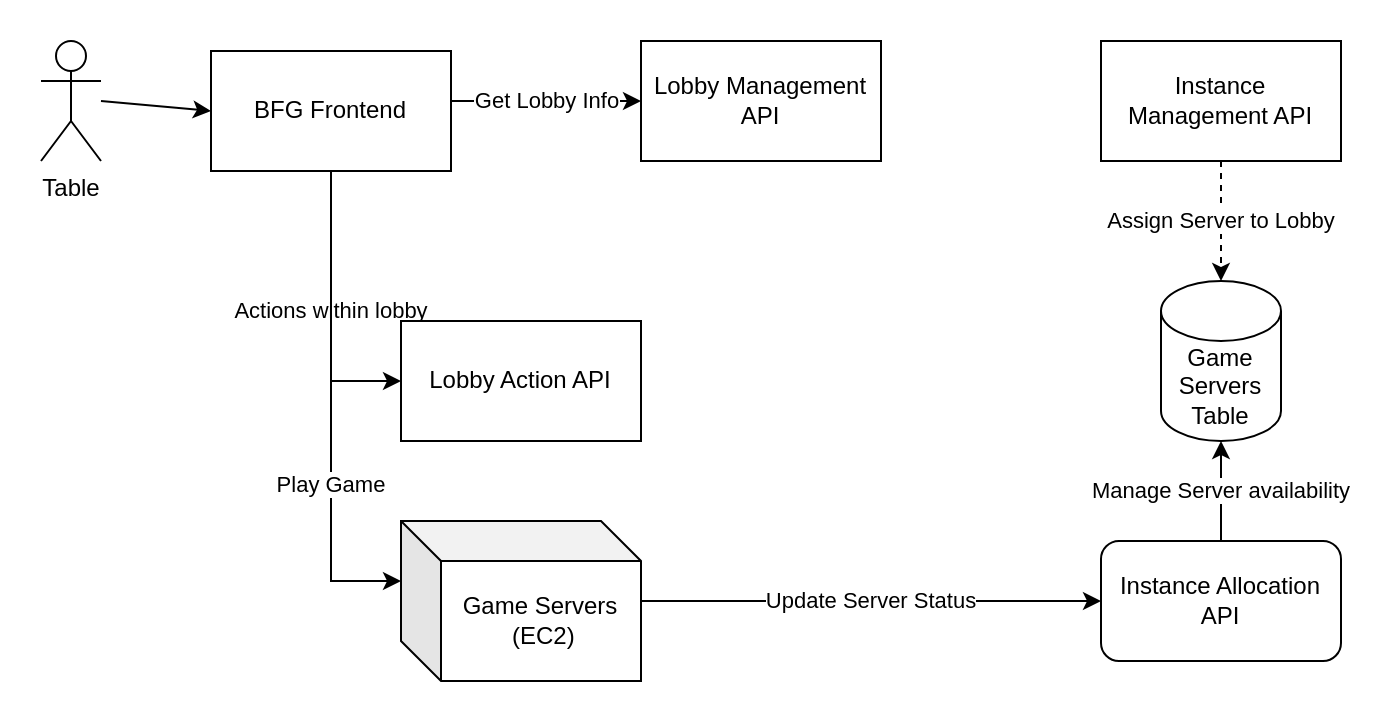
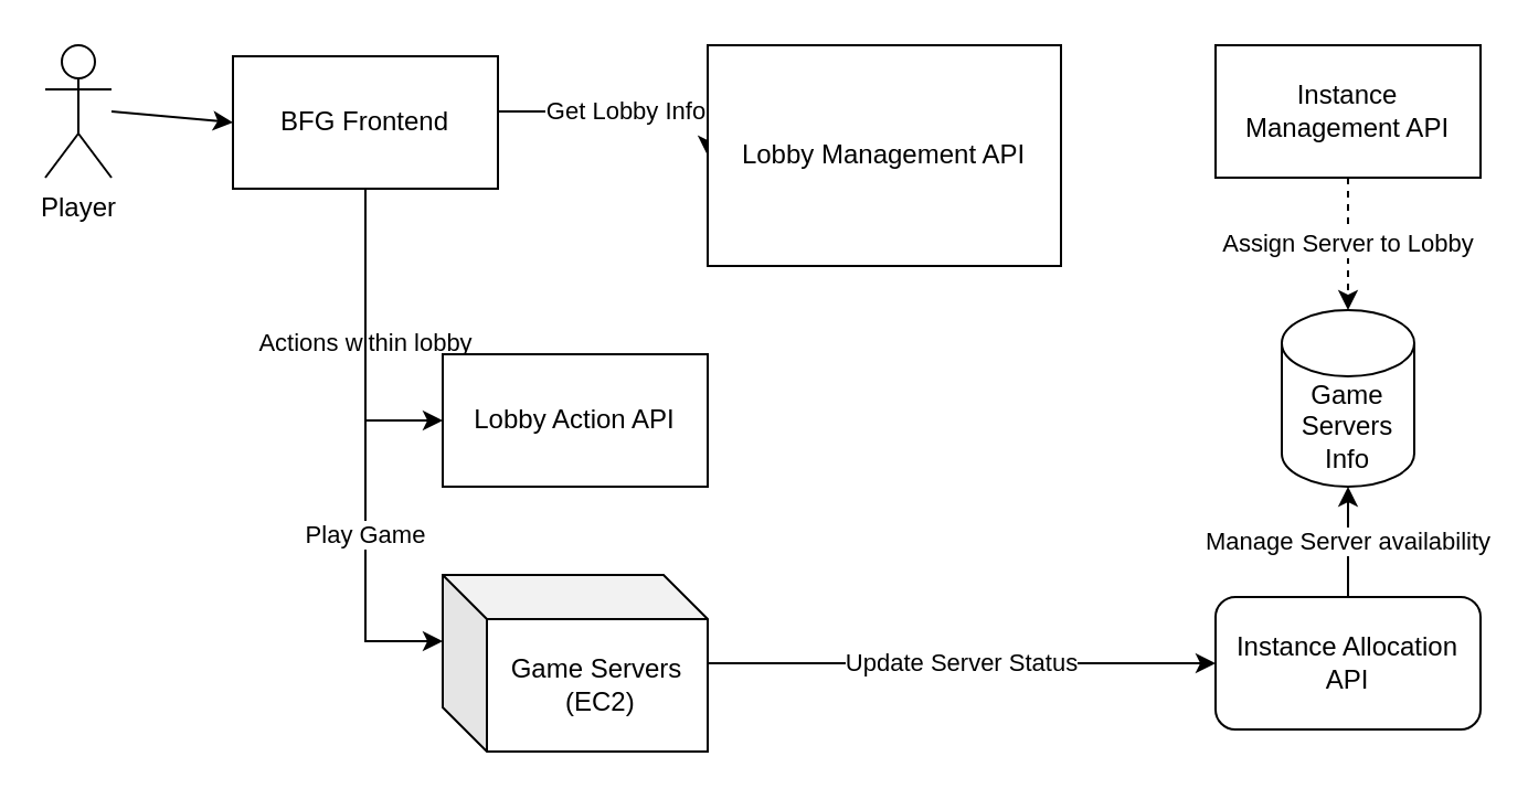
- <mxCell id="7" value="Lobby Management API" style="rounded=0;whiteSpace=wrap;html=1;" vertex="1" parent="1"><mxGeometry x="320" y="20" width="120" height="60" as="geometry" /></mxCell>
+ <mxCell id="7" value="Lobby Management API" style="rounded=0;whiteSpace=wrap;html=1;" vertex="1" parent="1"><mxGeometry x="320" y="20" width="160" height="100" as="geometry" /></mxCell>
- <mxCell id="2" value="&lt;div&gt;Table&lt;/div&gt;" style="shape=umlActor;verticalLabelPosition=bottom;verticalAlign=top;html=1;outlineConnect=0;" vertex="1" parent="1"><mxGeometry x="20" y="20" width="30" height="60" as="geometry" /></mxCell>
+ <mxCell id="2" value="&lt;div&gt;Player&lt;/div&gt;" style="shape=umlActor;verticalLabelPosition=bottom;verticalAlign=top;html=1;outlineConnect=0;" vertex="1" parent="1"><mxGeometry x="20" y="20" width="30" height="60" as="geometry" /></mxCell>
- <mxCell id="13" value="Game Servers Table" style="shape=cylinder3;whiteSpace=wrap;html=1;boundedLbl=1;backgroundOutline=1;size=15;" vertex="1" parent="1"><mxGeometry x="580" y="140" width="60" height="80" as="geometry" /></mxCell>
+ <mxCell id="13" value="Game Servers Info" style="shape=cylinder3;whiteSpace=wrap;html=1;boundedLbl=1;backgroundOutline=1;size=15;" vertex="1" parent="1"><mxGeometry x="580" y="140" width="60" height="80" as="geometry" /></mxCell>
